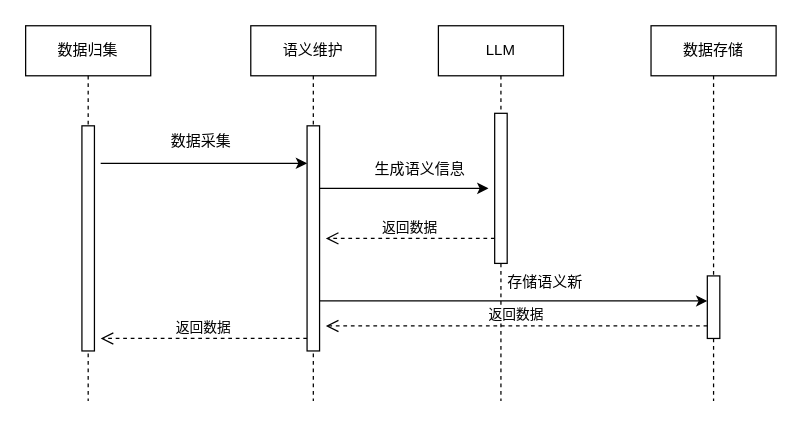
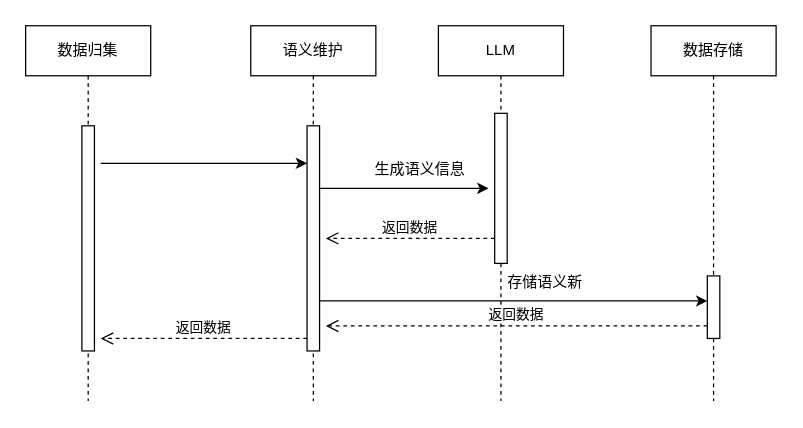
- <mxCell id="9" value="数据采集" style="text;html=1;align=center;verticalAlign=middle;resizable=0;points=[];autosize=1;strokeColor=none;fillColor=none;" vertex="1" parent="1"><mxGeometry x="125" y="98" width="70" height="30" as="geometry" /></mxCell>
